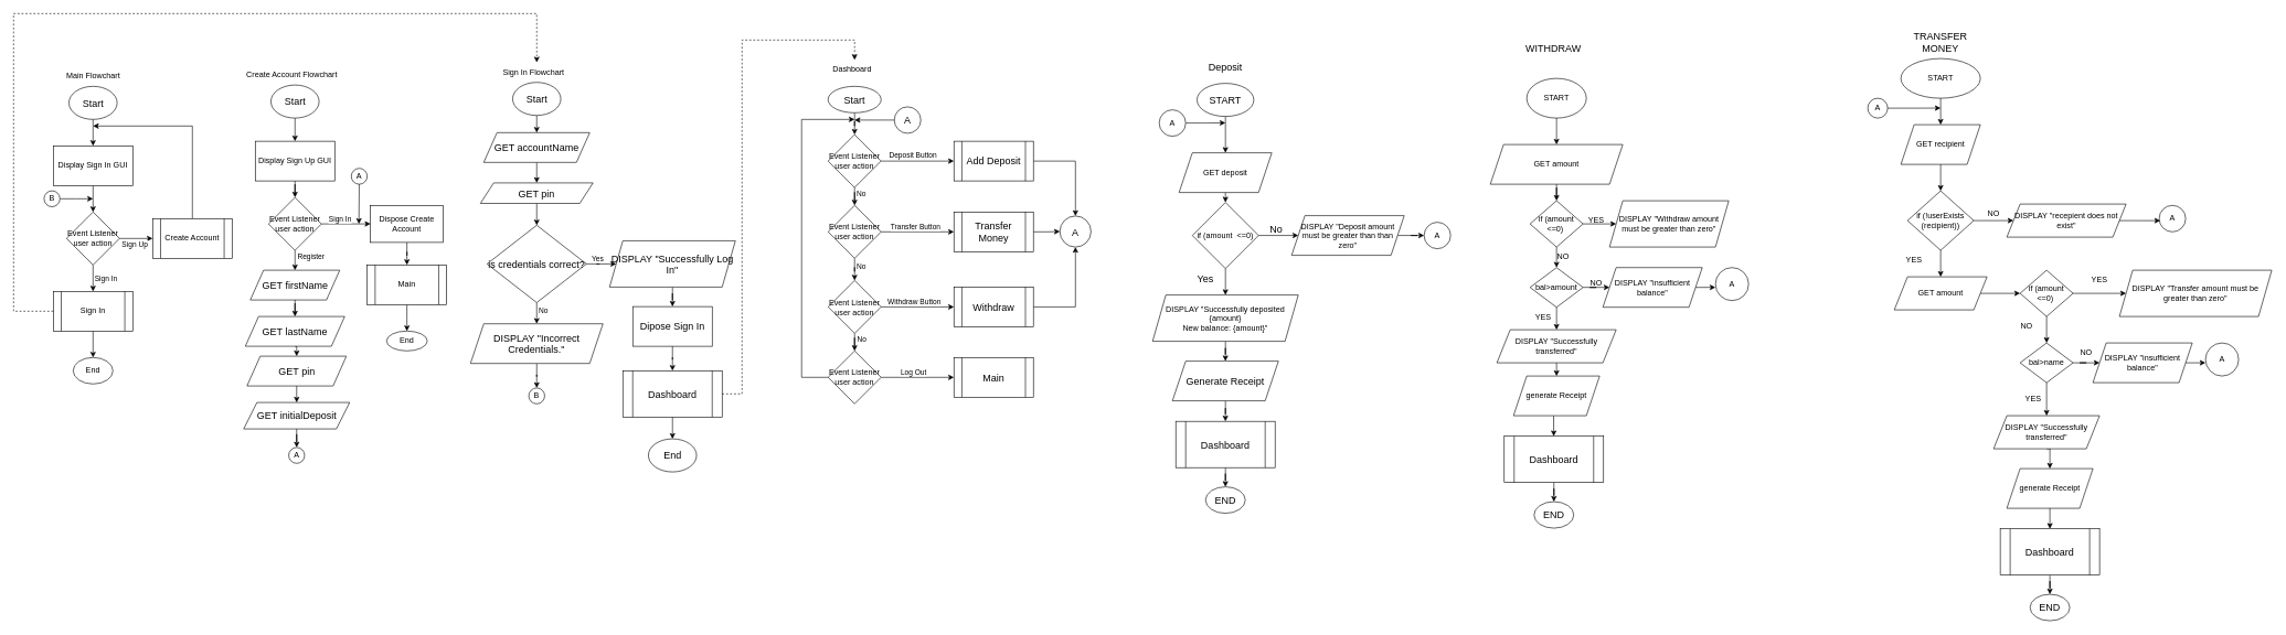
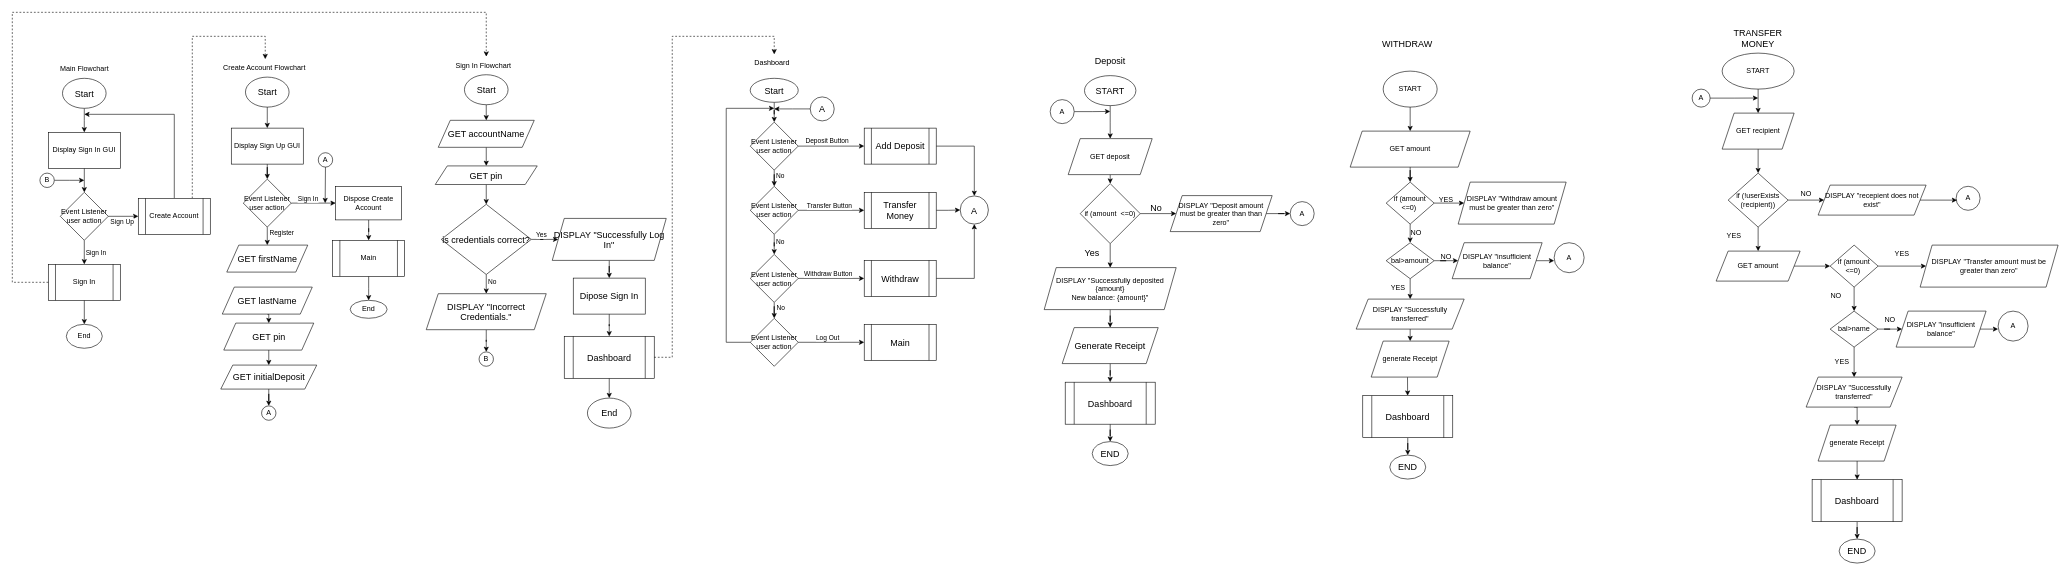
+ <mxCell id="36" style="edgeStyle=orthogonalEdgeStyle;rounded=0;orthogonalLoop=1;jettySize=auto;html=1;exitX=0.75;exitY=0;exitDx=0;exitDy=0;entryX=0.51;entryY=0;entryDx=0;entryDy=0;entryPerimeter=0;dashed=1;" parent="1" source="37" target="46" edge="1"><mxGeometry relative="1" as="geometry"><mxPoint x="350" y="60" as="targetPoint" /><Array as="points"><mxPoint x="320" y="60" /><mxPoint x="442" y="60" /></Array></mxGeometry></mxCell>
- <mxCell id="6" style="edgeStyle=orthogonalEdgeStyle;rounded=0;orthogonalLoop=1;jettySize=auto;html=1;exitX=0.5;exitY=1;exitDx=0;exitDy=0;" parent="1" source="7" target="9" edge="1"><mxGeometry relative="1" as="geometry" /></mxCell>
